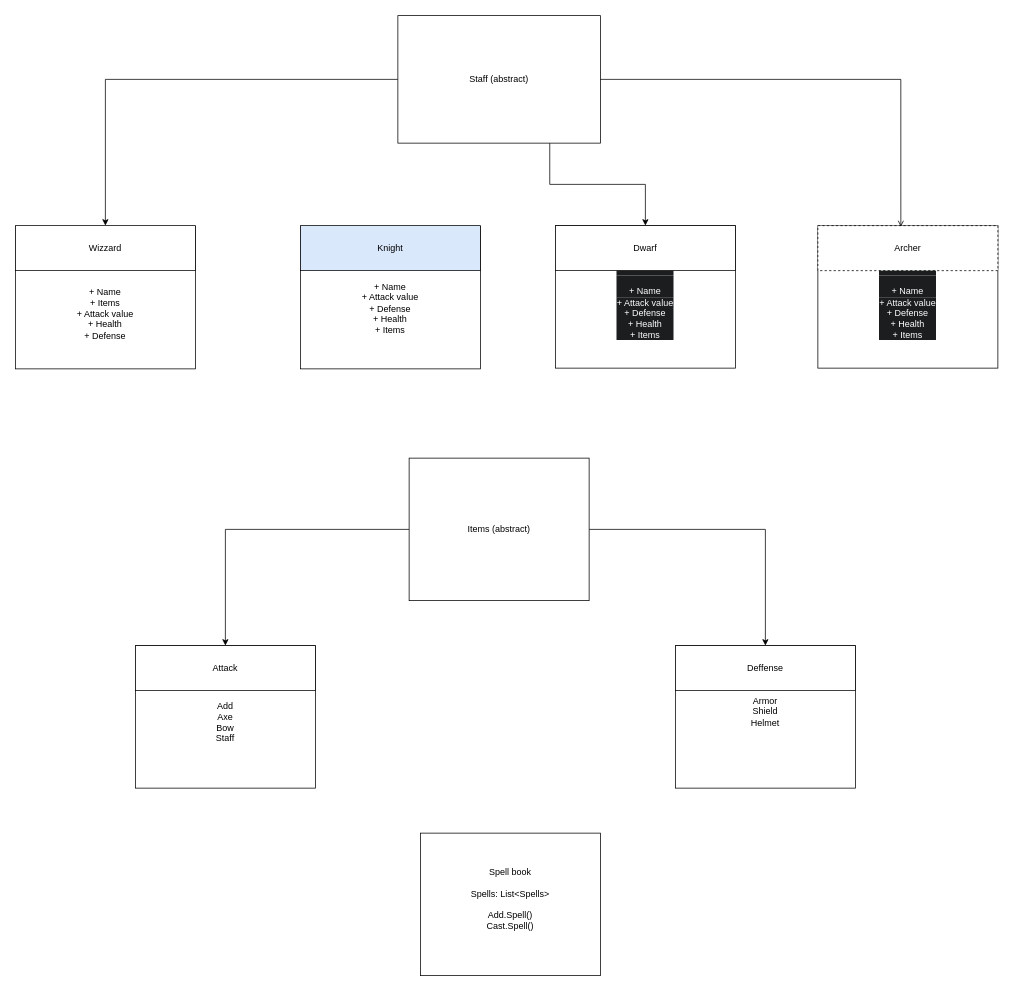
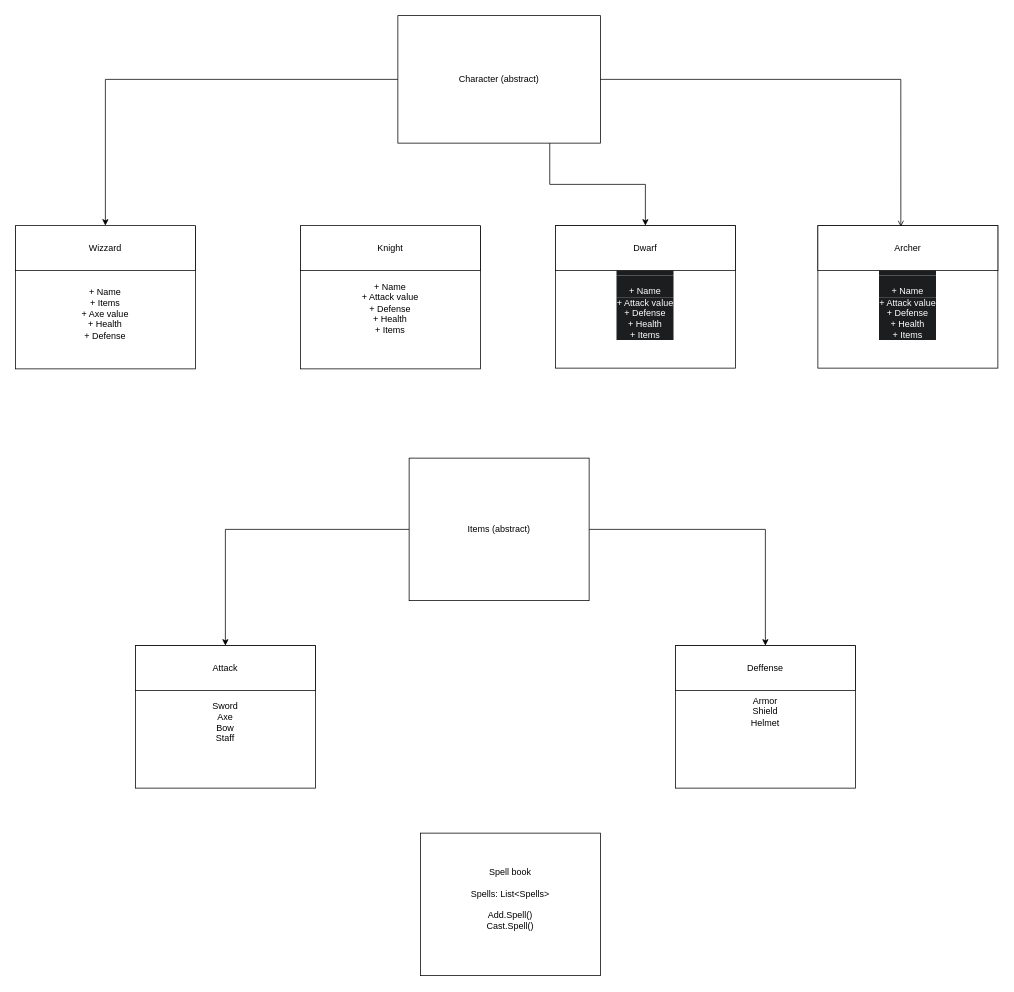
- <mxCell id="12" value="Staff (abstract)" style="rounded=0;whiteSpace=wrap;html=1;" vertex="1" parent="1"><mxGeometry x="530" y="20" width="270" height="170" as="geometry" /></mxCell>
+ <mxCell id="12" value="Character (abstract)" style="rounded=0;whiteSpace=wrap;html=1;" vertex="1" parent="1"><mxGeometry x="530" y="20" width="270" height="170" as="geometry" /></mxCell>
- <mxCell id="5" value="Knight" style="rounded=0;whiteSpace=wrap;html=1;fillColor=#dae8fc;" vertex="1" parent="1"><mxGeometry x="400" y="300" width="240" height="60" as="geometry" /></mxCell>
+ <mxCell id="5" value="Knight" style="rounded=0;whiteSpace=wrap;html=1;" vertex="1" parent="1"><mxGeometry x="400" y="300" width="240" height="60" as="geometry" /></mxCell>
- <mxCell id="9" value="Archer" style="rounded=0;whiteSpace=wrap;html=1;dashed=1;" vertex="1" parent="1"><mxGeometry x="1090" y="300" width="240" height="60" as="geometry" /></mxCell>
+ <mxCell id="9" value="Archer" style="rounded=0;whiteSpace=wrap;html=1;" vertex="1" parent="1"><mxGeometry x="1090" y="300" width="240" height="60" as="geometry" /></mxCell>
- <mxCell id="2" value="&lt;div&gt;&lt;br&gt;&lt;/div&gt;&lt;div&gt;&lt;br&gt;&lt;/div&gt;&lt;div&gt;&lt;br&gt;&lt;/div&gt;+ Name&lt;div&gt;+ Items&lt;/div&gt;&lt;div&gt;+ Attack value&lt;/div&gt;&lt;div&gt;+ Health&lt;/div&gt;&lt;div&gt;+ Defense&lt;/div&gt;" style="rounded=0;whiteSpace=wrap;html=1;" vertex="1" parent="1"><mxGeometry x="20" y="301" width="240" height="190" as="geometry" /></mxCell>
+ <mxCell id="2" value="&lt;div&gt;&lt;br&gt;&lt;/div&gt;&lt;div&gt;&lt;br&gt;&lt;/div&gt;&lt;div&gt;&lt;br&gt;&lt;/div&gt;+ Name&lt;div&gt;+ Items&lt;/div&gt;&lt;div&gt;+ Axe value&lt;/div&gt;&lt;div&gt;+ Health&lt;/div&gt;&lt;div&gt;+ Defense&lt;/div&gt;" style="rounded=0;whiteSpace=wrap;html=1;" vertex="1" parent="1"><mxGeometry x="20" y="301" width="240" height="190" as="geometry" /></mxCell>
- <mxCell id="17" value="&lt;div&gt;&lt;br&gt;&lt;/div&gt;&lt;div&gt;&lt;br&gt;&lt;/div&gt;&lt;div&gt;&lt;span style=&quot;background-color: transparent; color: light-dark(rgb(0, 0, 0), rgb(255, 255, 255));&quot;&gt;Add&lt;/span&gt;&lt;/div&gt;&lt;div&gt;Axe&lt;/div&gt;&lt;div&gt;Bow&lt;/div&gt;&lt;div&gt;Staff&lt;/div&gt;&lt;div&gt;&lt;br&gt;&lt;/div&gt;" style="rounded=0;whiteSpace=wrap;html=1;" vertex="1" parent="1"><mxGeometry x="180" y="860" width="240" height="190" as="geometry" /></mxCell>
+ <mxCell id="17" value="&lt;div&gt;&lt;br&gt;&lt;/div&gt;&lt;div&gt;&lt;br&gt;&lt;/div&gt;&lt;div&gt;&lt;span style=&quot;background-color: transparent; color: light-dark(rgb(0, 0, 0), rgb(255, 255, 255));&quot;&gt;Sword&lt;/span&gt;&lt;/div&gt;&lt;div&gt;Axe&lt;/div&gt;&lt;div&gt;Bow&lt;/div&gt;&lt;div&gt;Staff&lt;/div&gt;&lt;div&gt;&lt;br&gt;&lt;/div&gt;" style="rounded=0;whiteSpace=wrap;html=1;" vertex="1" parent="1"><mxGeometry x="180" y="860" width="240" height="190" as="geometry" /></mxCell>
